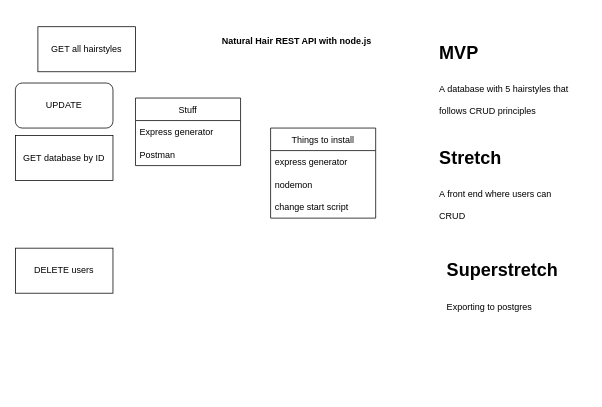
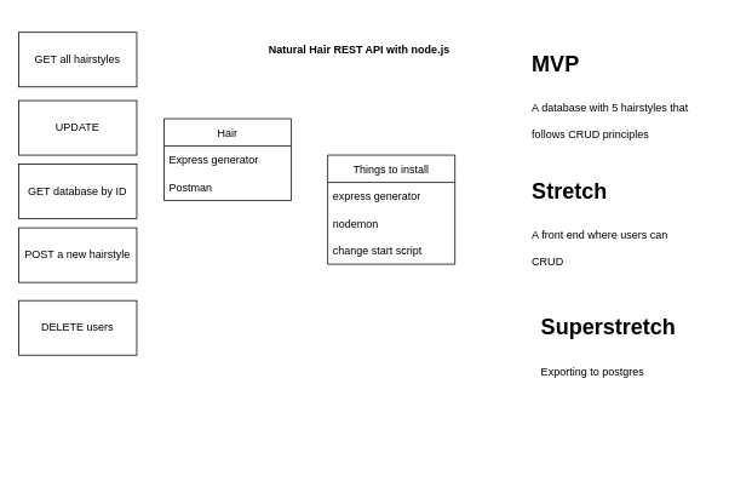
- <mxCell id="6" value="GET all hairstyles" style="rounded=0;whiteSpace=wrap;html=1;fontSize=12;" vertex="1" parent="1"><mxGeometry x="50" y="35" width="130" height="60" as="geometry" /></mxCell>
+ <mxCell id="6" value="GET all hairstyles" style="rounded=0;whiteSpace=wrap;html=1;fontSize=12;" vertex="1" parent="1"><mxGeometry x="20" y="35" width="130" height="60" as="geometry" /></mxCell>
- <mxCell id="11" value="UPDATE" style="whiteSpace=wrap;html=1;fontSize=12;rounded=1;" vertex="1" parent="1"><mxGeometry x="20" y="110" width="130" height="60" as="geometry" /></mxCell>
+ <mxCell id="11" value="UPDATE" style="rounded=0;whiteSpace=wrap;html=1;fontSize=12;" vertex="1" parent="1"><mxGeometry x="20" y="110" width="130" height="60" as="geometry" /></mxCell>
- <mxCell id="12" value="Stuff" style="swimlane;fontStyle=0;childLayout=stackLayout;horizontal=1;startSize=30;horizontalStack=0;resizeParent=1;resizeParentMax=0;resizeLast=0;collapsible=1;marginBottom=0;fontSize=12;" vertex="1" parent="1"><mxGeometry x="180" y="130" width="140" height="90" as="geometry" /></mxCell>
+ <mxCell id="12" value="Hair" style="swimlane;fontStyle=0;childLayout=stackLayout;horizontal=1;startSize=30;horizontalStack=0;resizeParent=1;resizeParentMax=0;resizeLast=0;collapsible=1;marginBottom=0;fontSize=12;" vertex="1" parent="1"><mxGeometry x="180" y="130" width="140" height="90" as="geometry" /></mxCell>
+ <mxCell id="8" value="POST a new hairstyle" style="rounded=0;whiteSpace=wrap;html=1;fontSize=12;" vertex="1" parent="1"><mxGeometry x="20" y="250" width="130" height="60" as="geometry" /></mxCell>
